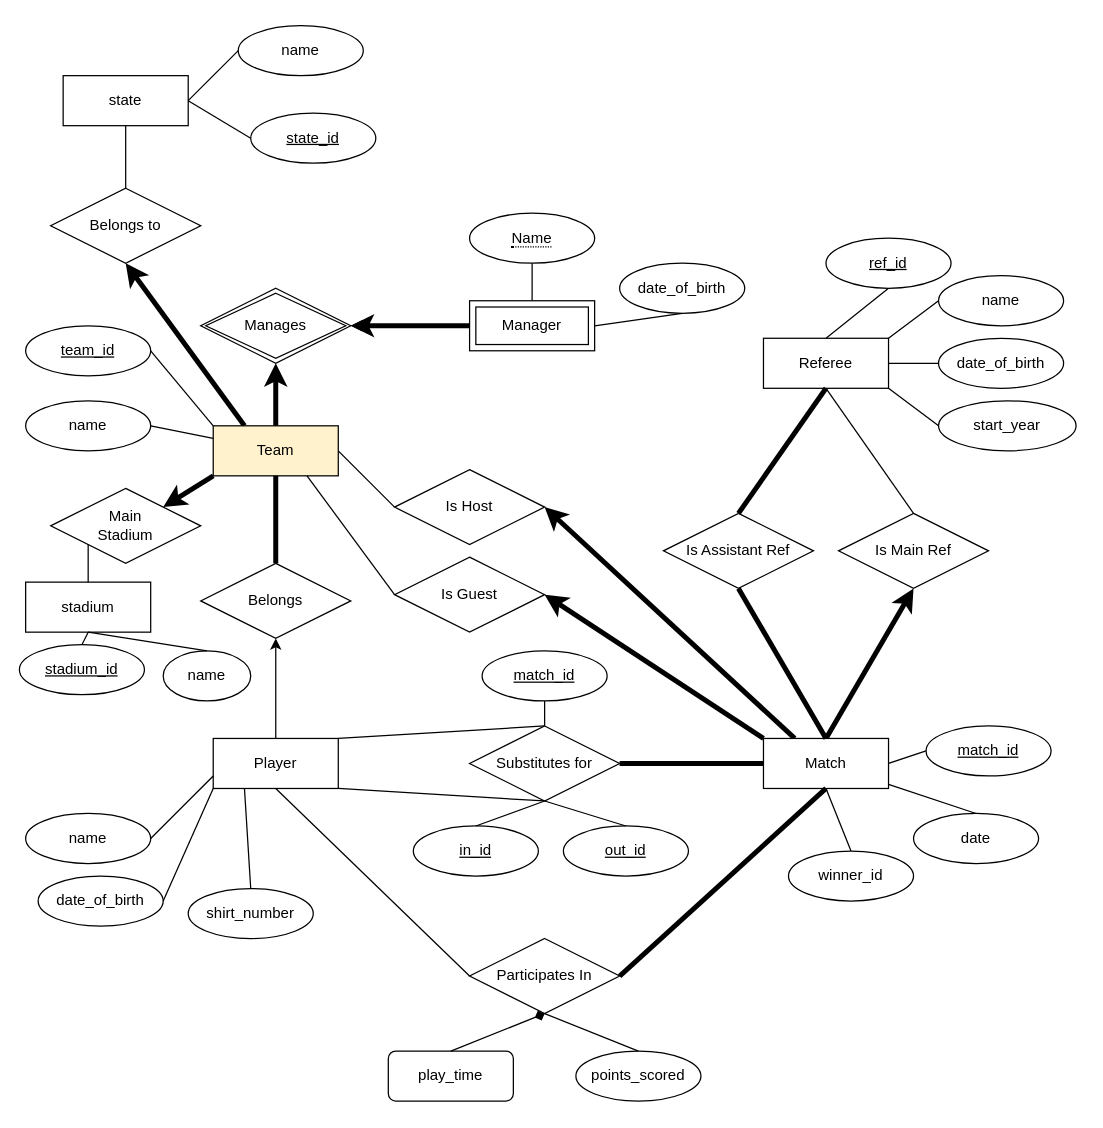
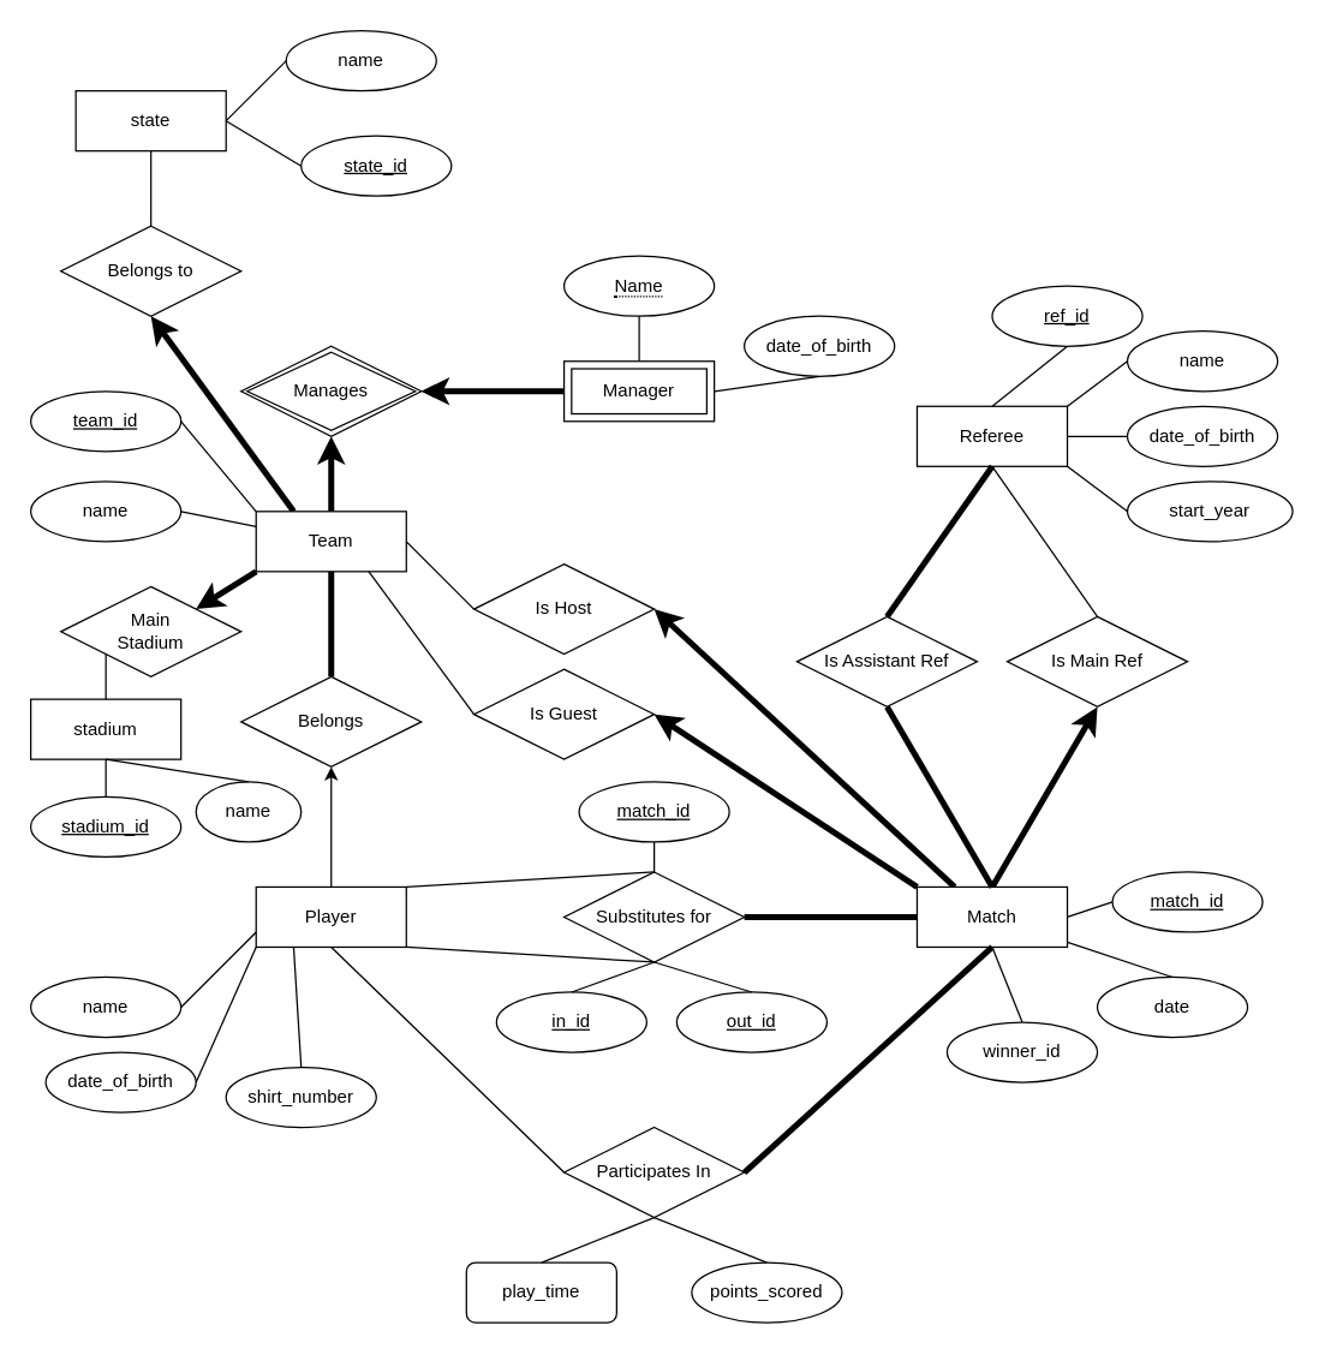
- <mxCell id="6" value="Team" style="whiteSpace=wrap;html=1;align=center;fillColor=#fff2cc;" parent="1" vertex="1"><mxGeometry x="170" y="340" width="100" height="40" as="geometry" /></mxCell>
+ <mxCell id="6" value="Team" style="whiteSpace=wrap;html=1;align=center;" parent="1" vertex="1"><mxGeometry x="170" y="340" width="100" height="40" as="geometry" /></mxCell>
- <mxCell id="83" value="&lt;u&gt;stadium_id&lt;/u&gt;" style="ellipse;whiteSpace=wrap;html=1;align=center;" vertex="1" parent="1"><mxGeometry x="15" y="515" width="100" height="40" as="geometry" /></mxCell>
+ <mxCell id="83" value="&lt;u&gt;stadium_id&lt;/u&gt;" style="ellipse;whiteSpace=wrap;html=1;align=center;" vertex="1" parent="1"><mxGeometry x="20" y="530" width="100" height="40" as="geometry" /></mxCell>
- <mxCell id="52" value="" style="endArrow=diamond;html=1;rounded=0;exitX=0.5;exitY=0;exitDx=0;exitDy=0;entryX=0.5;entryY=1;entryDx=0;entryDy=0;" edge="1" parent="1" source="50" target="15"><mxGeometry relative="1" as="geometry"><mxPoint x="230" y="870" as="sourcePoint" /><mxPoint x="390" y="870" as="targetPoint" /></mxGeometry></mxCell>
+ <mxCell id="52" value="" style="endArrow=none;html=1;rounded=0;exitX=0.5;exitY=0;exitDx=0;exitDy=0;entryX=0.5;entryY=1;entryDx=0;entryDy=0;" edge="1" parent="1" source="50" target="15"><mxGeometry relative="1" as="geometry"><mxPoint x="230" y="870" as="sourcePoint" /><mxPoint x="390" y="870" as="targetPoint" /></mxGeometry></mxCell>
